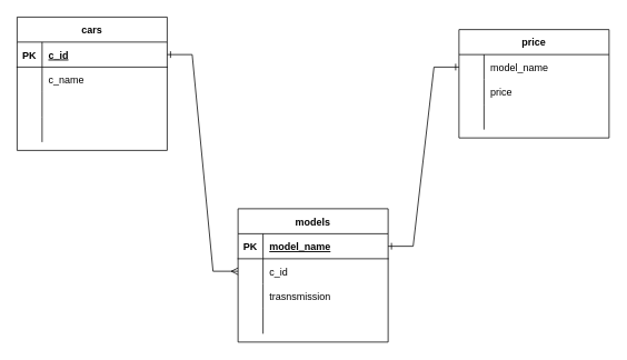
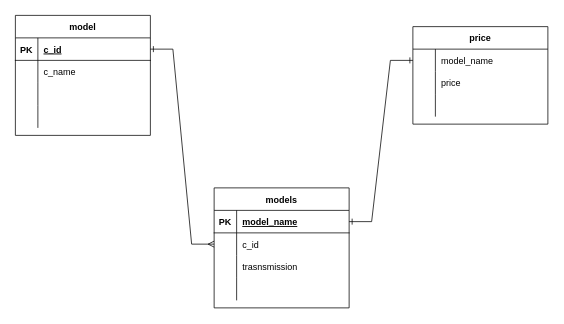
- <mxCell id="2" value="cars" style="shape=table;startSize=30;container=1;collapsible=1;childLayout=tableLayout;fixedRows=1;rowLines=0;fontStyle=1;align=center;resizeLast=1;" vertex="1" parent="1"><mxGeometry x="20" y="20" width="180" height="160" as="geometry" /></mxCell>
+ <mxCell id="2" value="model" style="shape=table;startSize=30;container=1;collapsible=1;childLayout=tableLayout;fixedRows=1;rowLines=0;fontStyle=1;align=center;resizeLast=1;" vertex="1" parent="1"><mxGeometry x="20" y="20" width="180" height="160" as="geometry" /></mxCell>
